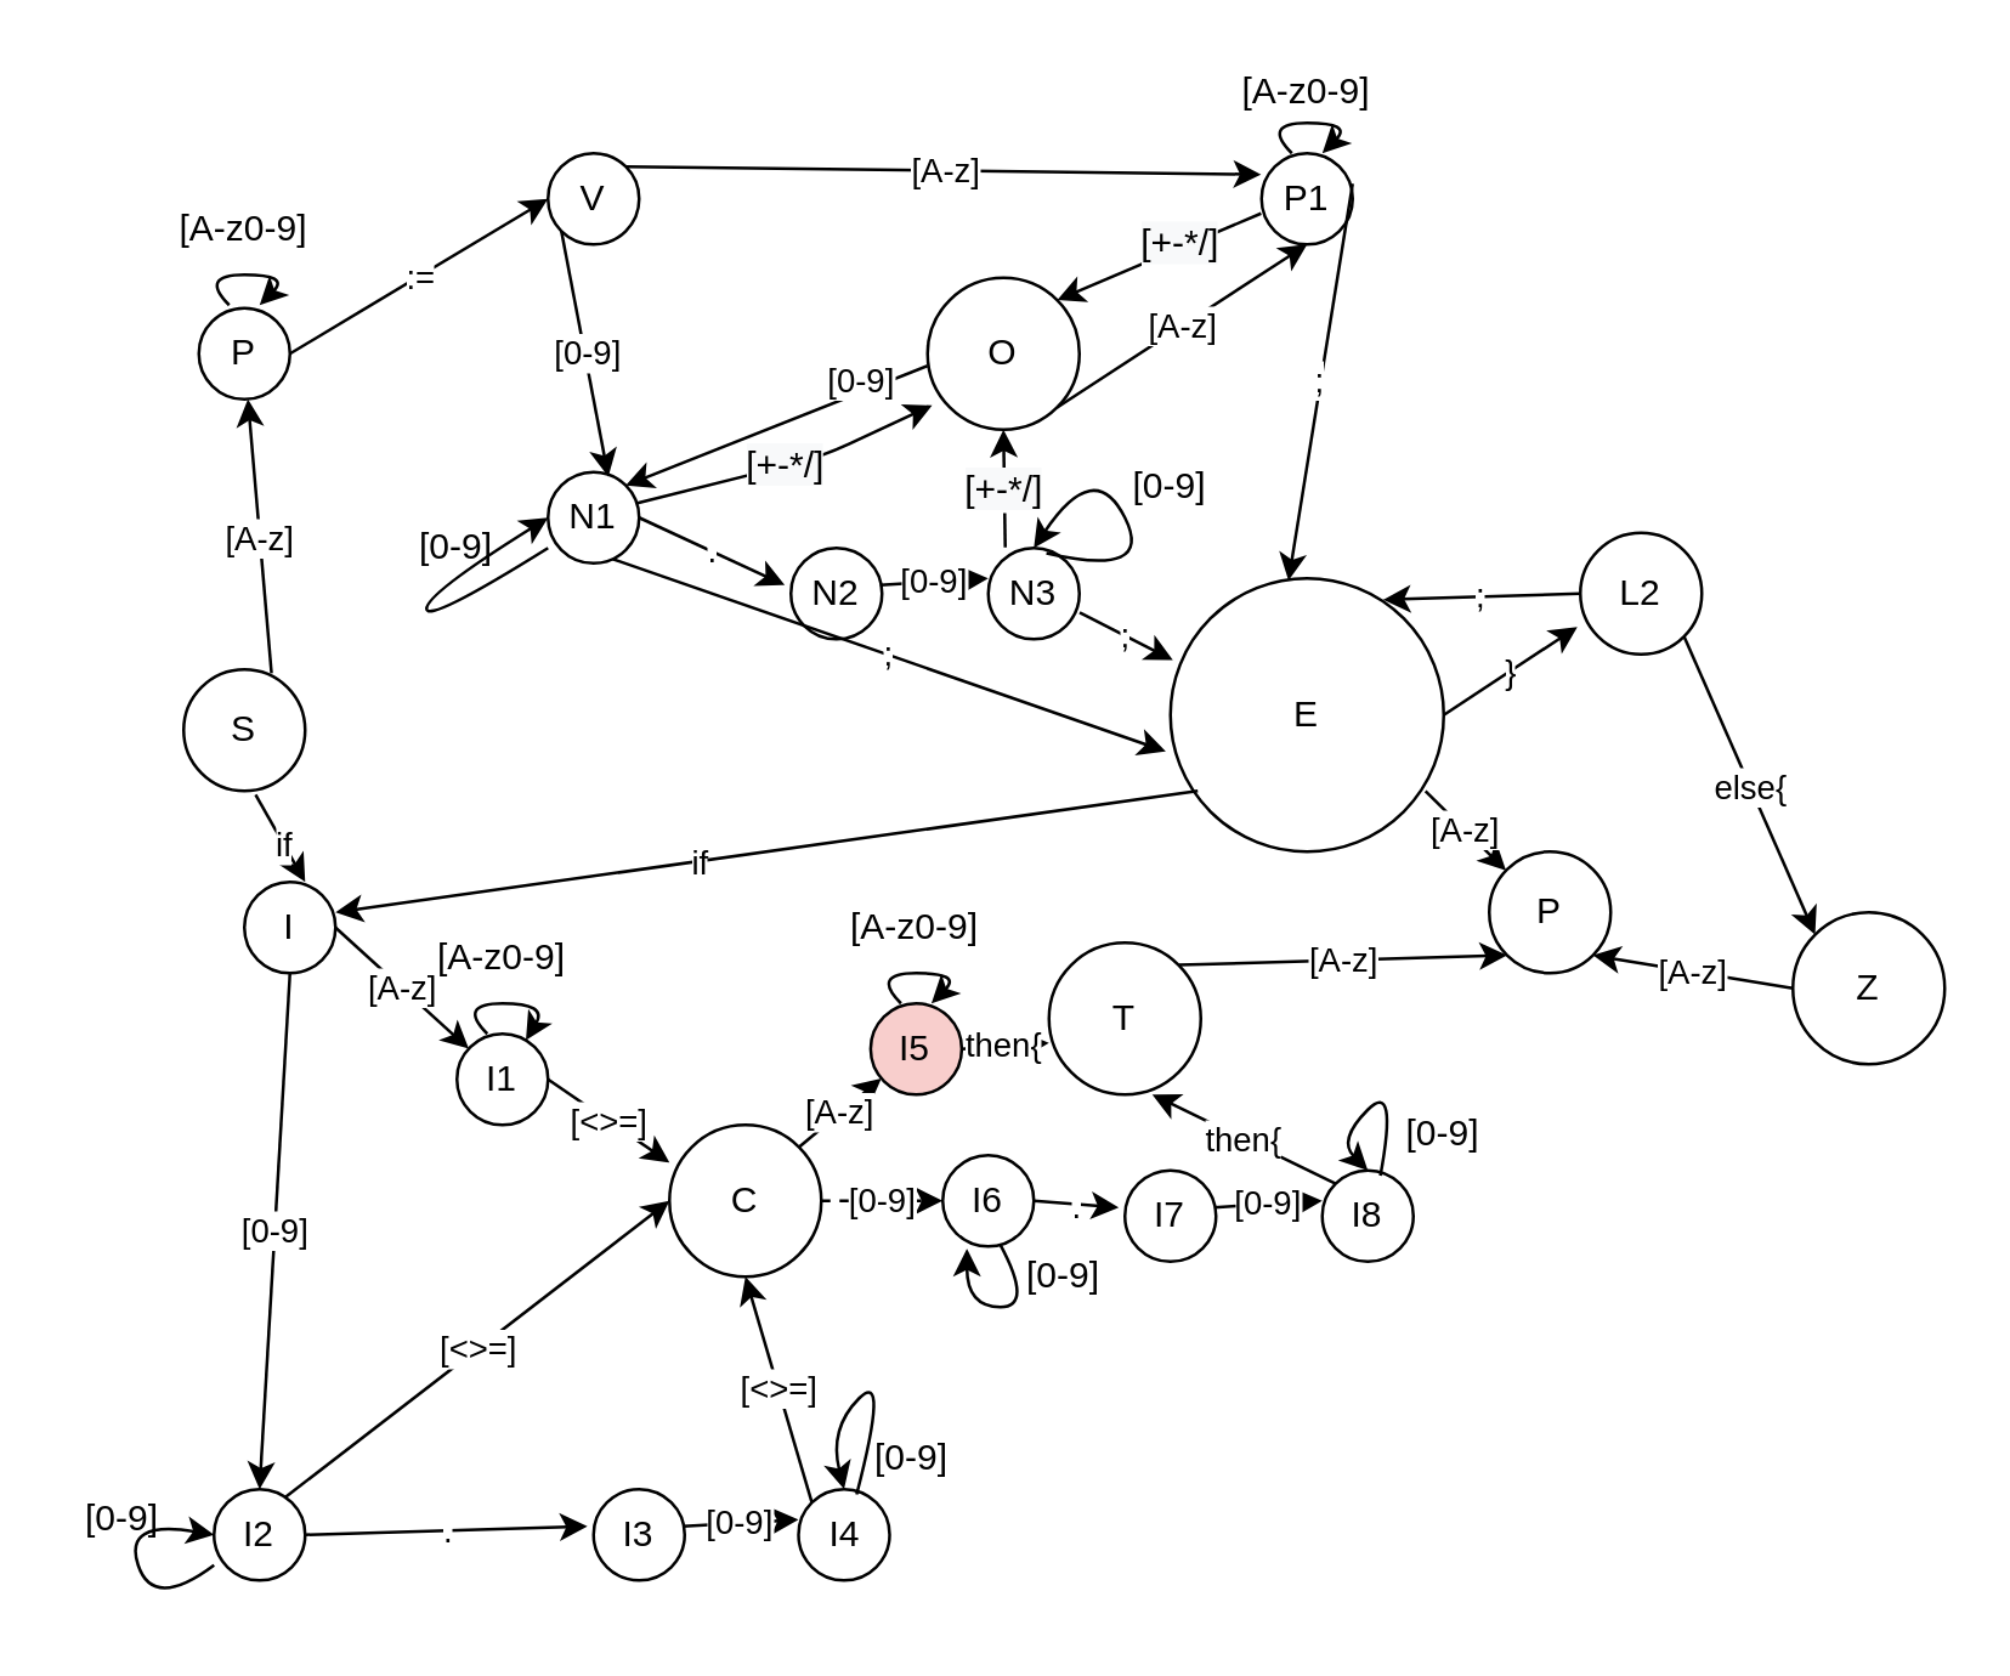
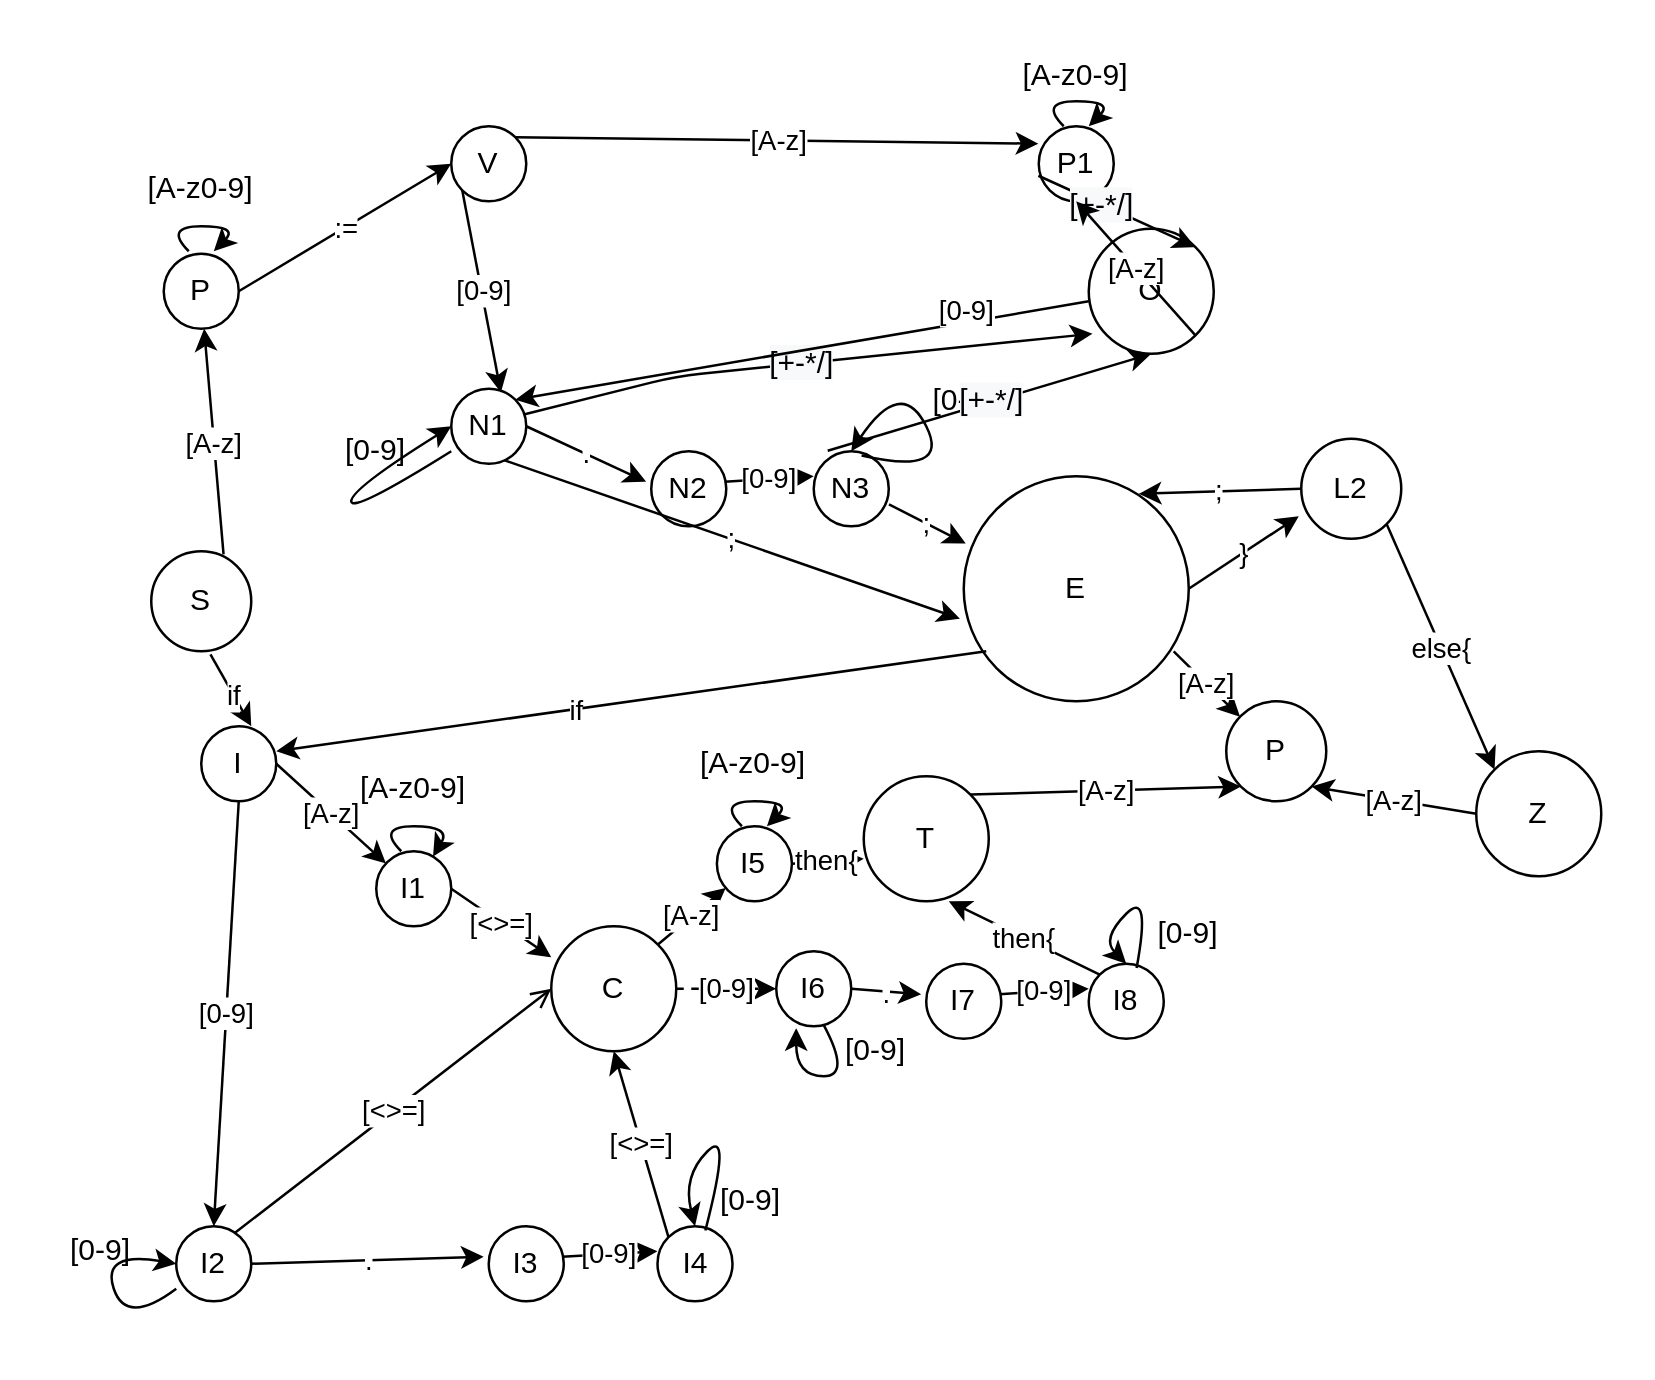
- <mxCell id="28" value="O" style="ellipse;whiteSpace=wrap;html=1;aspect=fixed;" vertex="1" parent="1"><mxGeometry x="305" y="91" width="50" height="50" as="geometry" /></mxCell>
+ <mxCell id="28" value="O" style="ellipse;whiteSpace=wrap;html=1;aspect=fixed;" vertex="1" parent="1"><mxGeometry x="435" y="91" width="50" height="50" as="geometry" /></mxCell>
- <mxCell id="36" value=";" style="endArrow=classic;html=1;exitX=1;exitY=0.333;exitDx=0;exitDy=0;exitPerimeter=0;entryX=0.432;entryY=0.008;entryDx=0;entryDy=0;entryPerimeter=0;" edge="1" parent="1" source="31" target="37"><mxGeometry width="50" height="50" relative="1" as="geometry"><mxPoint x="350" y="150" as="sourcePoint" /><mxPoint x="450" y="180" as="targetPoint" /></mxGeometry></mxCell>
- <mxCell id="66" value="I5" style="ellipse;whiteSpace=wrap;html=1;aspect=fixed;fillColor=#f8cecc;" vertex="1" parent="1"><mxGeometry x="286.26" y="330" width="30" height="30" as="geometry" /></mxCell>
+ <mxCell id="66" value="I5" style="ellipse;whiteSpace=wrap;html=1;aspect=fixed;" vertex="1" parent="1"><mxGeometry x="286.26" y="330" width="30" height="30" as="geometry" /></mxCell>
- <mxCell id="51" value="[&amp;lt;&amp;gt;=]" style="endArrow=classic;html=1;entryX=0;entryY=0.5;entryDx=0;entryDy=0;exitX=0.749;exitY=0.113;exitDx=0;exitDy=0;exitPerimeter=0;" edge="1" parent="1" source="52" target="47"><mxGeometry width="50" height="50" relative="1" as="geometry"><mxPoint x="210" y="430" as="sourcePoint" /><mxPoint x="230" y="392.4" as="targetPoint" /></mxGeometry></mxCell>
+ <mxCell id="51" value="[&amp;lt;&amp;gt;=]" style="endArrow=open;html=1;entryX=0;entryY=0.5;entryDx=0;entryDy=0;exitX=0.749;exitY=0.113;exitDx=0;exitDy=0;exitPerimeter=0;" edge="1" parent="1" source="52" target="47"><mxGeometry width="50" height="50" relative="1" as="geometry"><mxPoint x="210" y="430" as="sourcePoint" /><mxPoint x="230" y="392.4" as="targetPoint" /></mxGeometry></mxCell>
